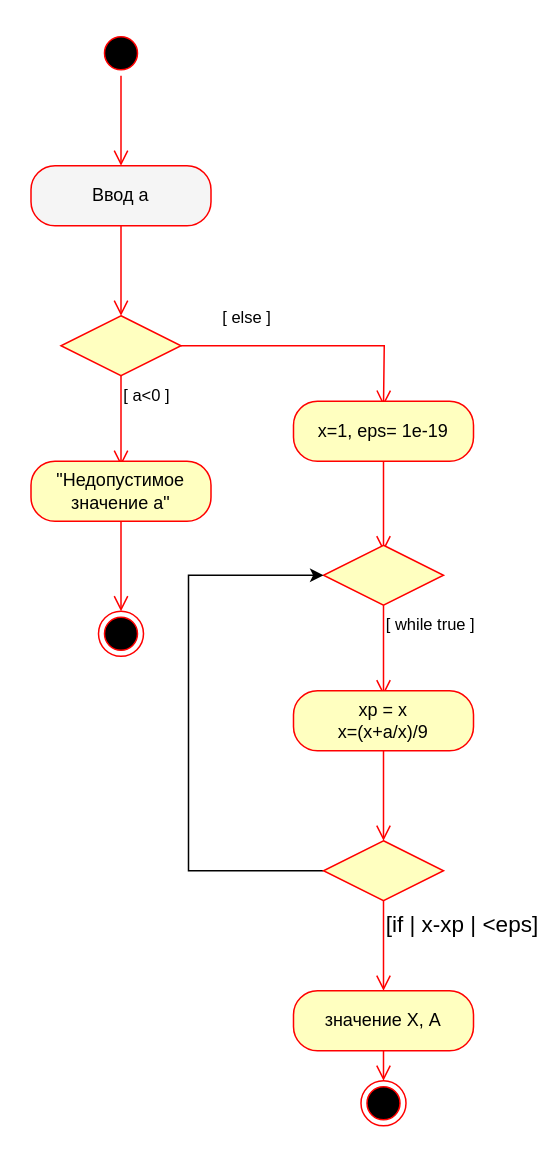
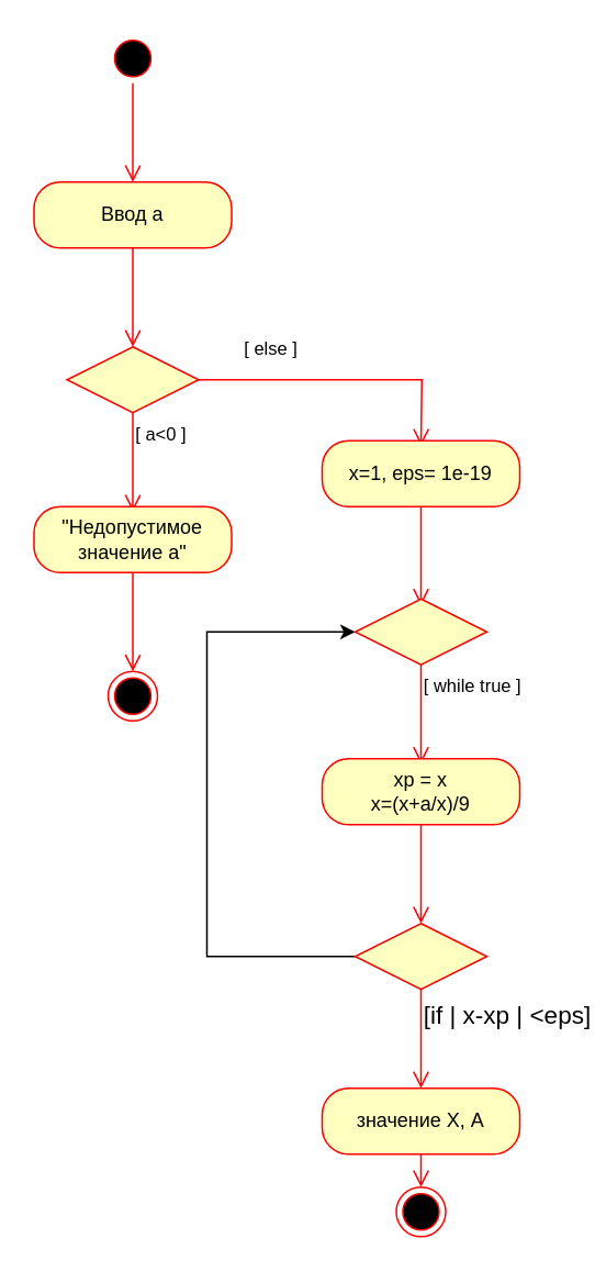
- <mxCell id="4" value="&lt;font style=&quot;vertical-align: inherit&quot;&gt;&lt;font style=&quot;vertical-align: inherit&quot;&gt;Ввод а&lt;/font&gt;&lt;/font&gt;" style="rounded=1;whiteSpace=wrap;html=1;arcSize=40;fontColor=#000000;fillColor=#f5f5f5;strokeColor=#ff0000;" vertex="1" parent="1"><mxGeometry x="20" y="110" width="120" height="40" as="geometry" /></mxCell>
+ <mxCell id="4" value="&lt;font style=&quot;vertical-align: inherit&quot;&gt;&lt;font style=&quot;vertical-align: inherit&quot;&gt;Ввод а&lt;/font&gt;&lt;/font&gt;" style="rounded=1;whiteSpace=wrap;html=1;arcSize=40;fontColor=#000000;fillColor=#ffffc0;strokeColor=#ff0000;" vertex="1" parent="1"><mxGeometry x="20" y="110" width="120" height="40" as="geometry" /></mxCell>
